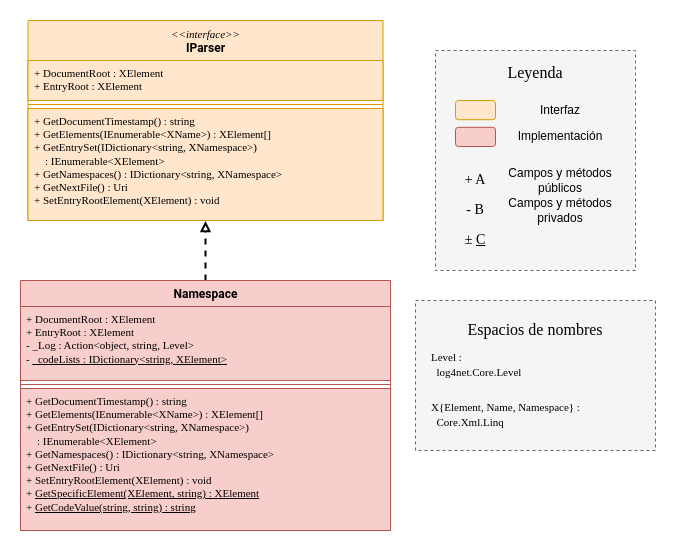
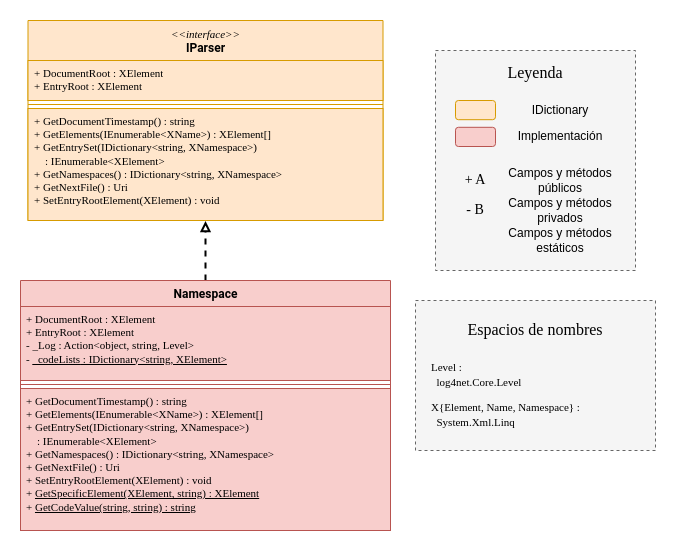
- <mxCell id="6" value="Interfaz" style="text;html=1;strokeColor=none;fillColor=none;align=center;verticalAlign=middle;whiteSpace=wrap;rounded=0;shadow=0;glass=0;dashed=1;sketch=0;fontFamily=Helvetica;fontSize=12;" vertex="1" parent="2"><mxGeometry x="70" y="50" width="110" height="19.2" as="geometry" /></mxCell>
+ <mxCell id="6" value="IDictionary" style="text;html=1;strokeColor=none;fillColor=none;align=center;verticalAlign=middle;whiteSpace=wrap;rounded=0;shadow=0;glass=0;dashed=1;sketch=0;fontFamily=Helvetica;fontSize=12;" vertex="1" parent="2"><mxGeometry x="70" y="50" width="110" height="19.2" as="geometry" /></mxCell>
- <mxCell id="13" value="&lt;font face=&quot;Roboto Mono&quot; data-font-src=&quot;https://fonts.googleapis.com/css?family=Roboto+Mono&quot; style=&quot;font-size: 14px&quot;&gt;&lt;span class=&quot;aCOpRe&quot;&gt;±&lt;/span&gt;&amp;nbsp;&lt;u&gt;C&lt;/u&gt;&lt;/font&gt;" style="text;html=1;strokeColor=none;fillColor=none;align=center;verticalAlign=middle;whiteSpace=wrap;rounded=0;labelBackgroundColor=none;" vertex="1" parent="2"><mxGeometry x="20" y="180" width="40" height="20" as="geometry" /></mxCell>
+ <mxCell id="14" value="Campos y métodos&lt;br&gt;estáticos" style="text;html=1;strokeColor=none;fillColor=none;align=center;verticalAlign=middle;whiteSpace=wrap;rounded=0;shadow=0;glass=0;dashed=1;sketch=0;fontFamily=Helvetica;fontSize=12;" vertex="1" parent="2"><mxGeometry x="70" y="180.8" width="110" height="19.2" as="geometry" /></mxCell>
- <mxCell id="17" value="&lt;font face=&quot;Roboto Mono&quot; data-font-src=&quot;https://fonts.googleapis.com/css?family=Roboto+Mono&quot; style=&quot;font-size: 11px&quot;&gt;Level :&lt;br&gt;&amp;nbsp;&amp;nbsp;&lt;/font&gt;&lt;span style=&quot;font-family: &amp;#34;roboto mono&amp;#34; ; font-size: 11px&quot;&gt;log4net.Core.Level&lt;/span&gt;" style="text;html=1;strokeColor=none;fillColor=none;align=left;verticalAlign=middle;whiteSpace=wrap;rounded=0;labelBackgroundColor=none;" vertex="1" parent="15"><mxGeometry x="14.38" y="50" width="145.63" height="28.64" as="geometry" /></mxCell>
+ <mxCell id="17" value="&lt;font face=&quot;Roboto Mono&quot; data-font-src=&quot;https://fonts.googleapis.com/css?family=Roboto+Mono&quot; style=&quot;font-size: 11px&quot;&gt;Level :&lt;br&gt;&amp;nbsp;&amp;nbsp;&lt;/font&gt;&lt;span style=&quot;font-family: &amp;#34;roboto mono&amp;#34; ; font-size: 11px&quot;&gt;log4net.Core.Level&lt;/span&gt;" style="text;html=1;strokeColor=none;fillColor=none;align=left;verticalAlign=middle;whiteSpace=wrap;rounded=0;labelBackgroundColor=none;" vertex="1" parent="15"><mxGeometry x="14.38" y="60" width="145.63" height="28.64" as="geometry" /></mxCell>
- <mxCell id="18" value="&lt;font face=&quot;Roboto Mono&quot; data-font-src=&quot;https://fonts.googleapis.com/css?family=Roboto+Mono&quot; style=&quot;font-size: 11px&quot;&gt;X{Element, Name, Namespace} :&lt;br&gt;&amp;nbsp; Core.Xml.Linq&lt;/font&gt;" style="text;html=1;strokeColor=none;fillColor=none;align=left;verticalAlign=middle;whiteSpace=wrap;rounded=0;labelBackgroundColor=none;" vertex="1" parent="15"><mxGeometry x="14.38" y="100" width="205.62" height="28.64" as="geometry" /></mxCell>
+ <mxCell id="18" value="&lt;font face=&quot;Roboto Mono&quot; data-font-src=&quot;https://fonts.googleapis.com/css?family=Roboto+Mono&quot; style=&quot;font-size: 11px&quot;&gt;X{Element, Name, Namespace} :&lt;br&gt;&amp;nbsp; System.Xml.Linq&lt;/font&gt;" style="text;html=1;strokeColor=none;fillColor=none;align=left;verticalAlign=middle;whiteSpace=wrap;rounded=0;labelBackgroundColor=none;" vertex="1" parent="15"><mxGeometry x="14.38" y="100" width="205.62" height="28.64" as="geometry" /></mxCell>
